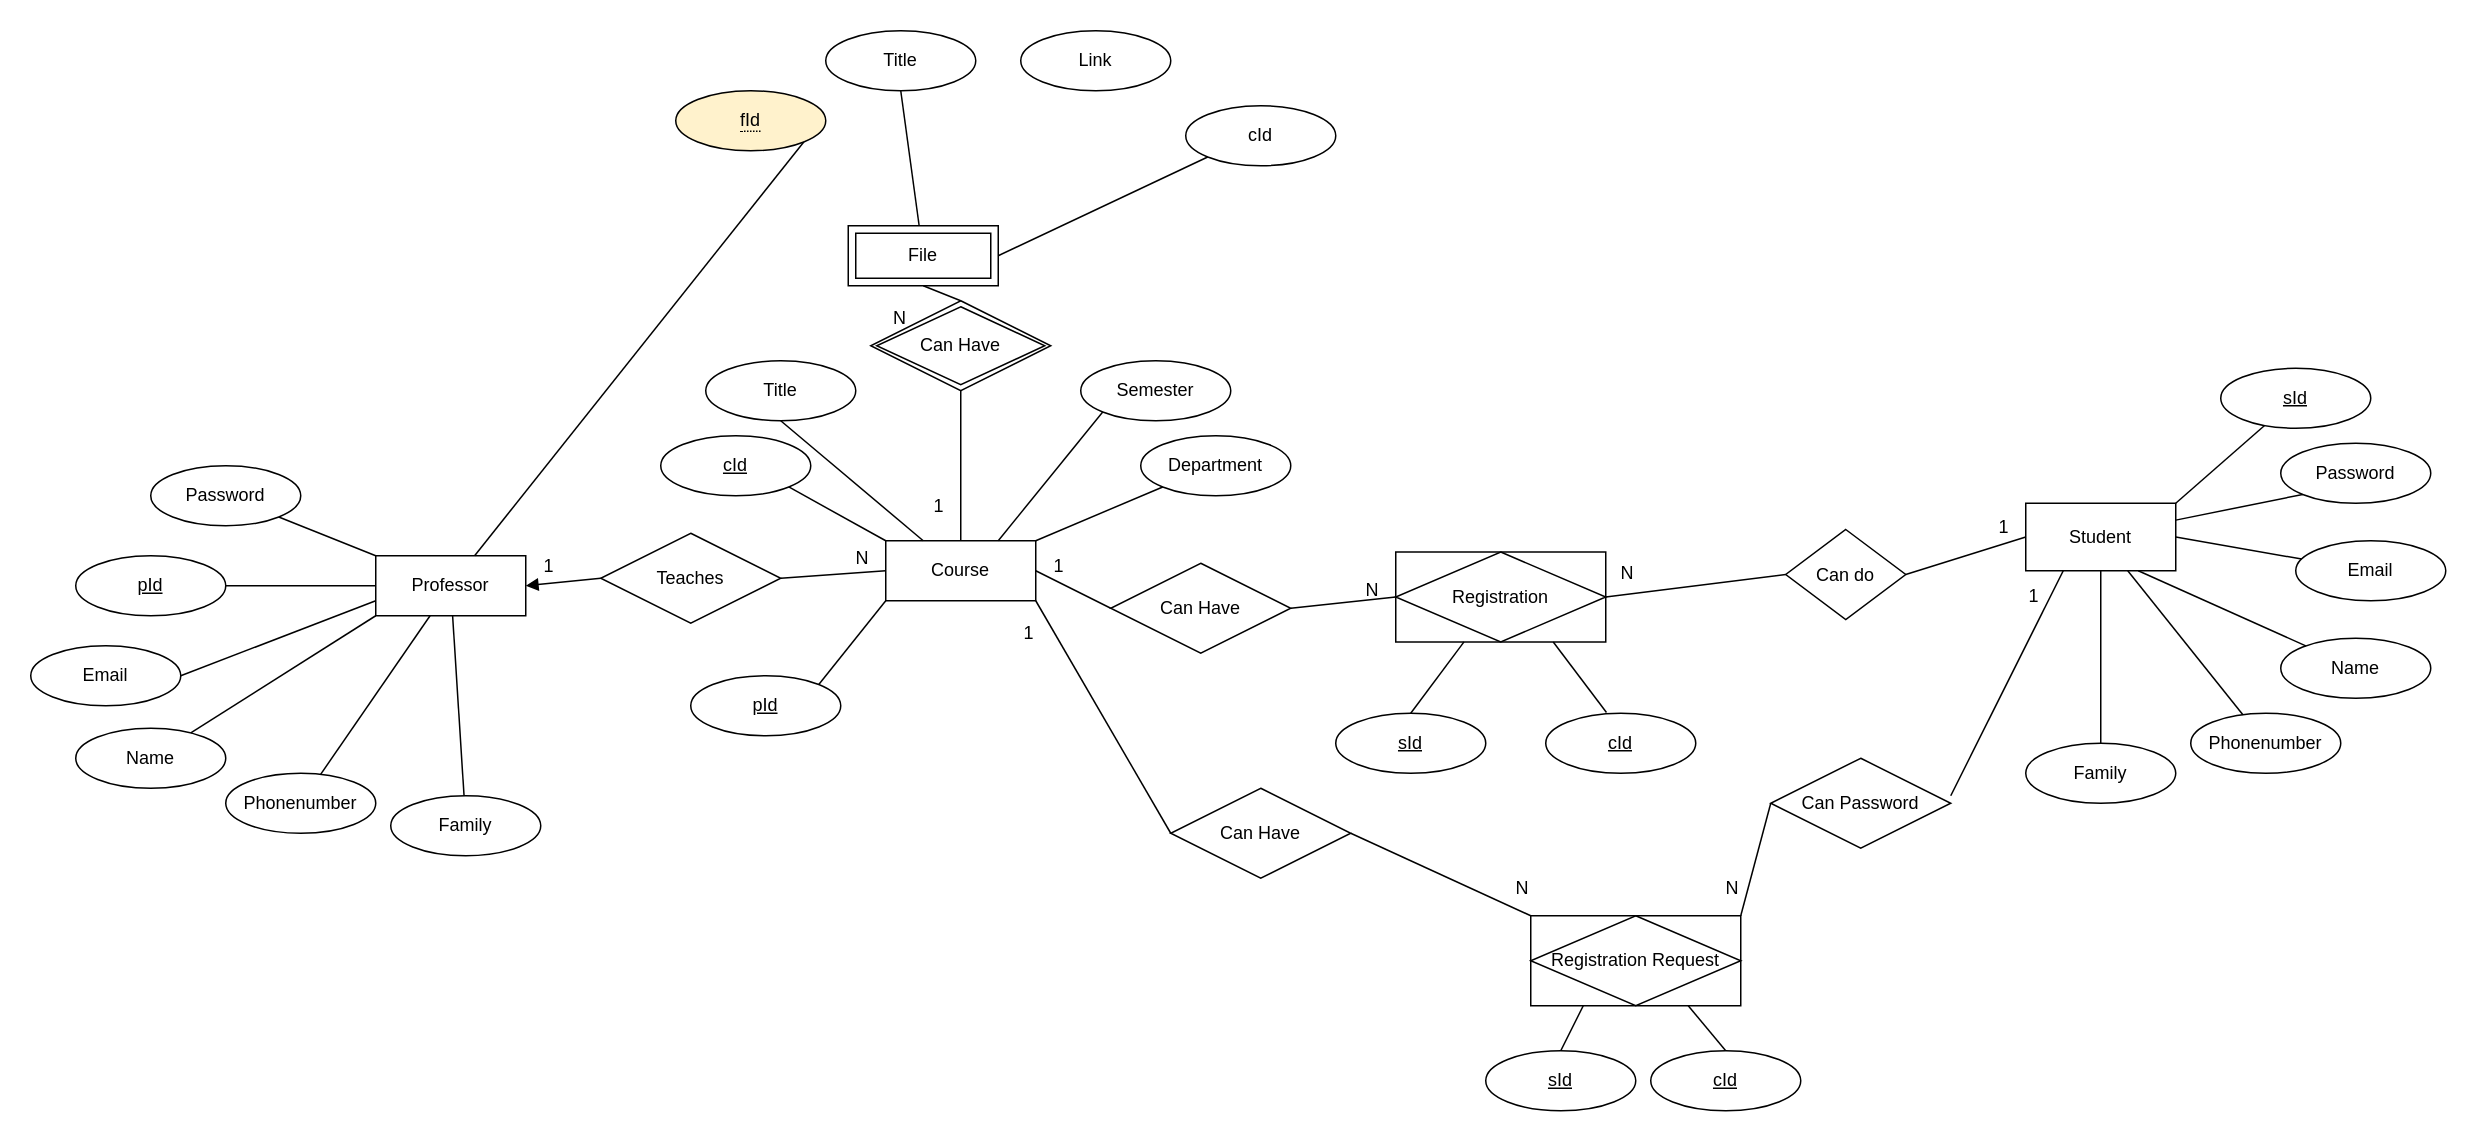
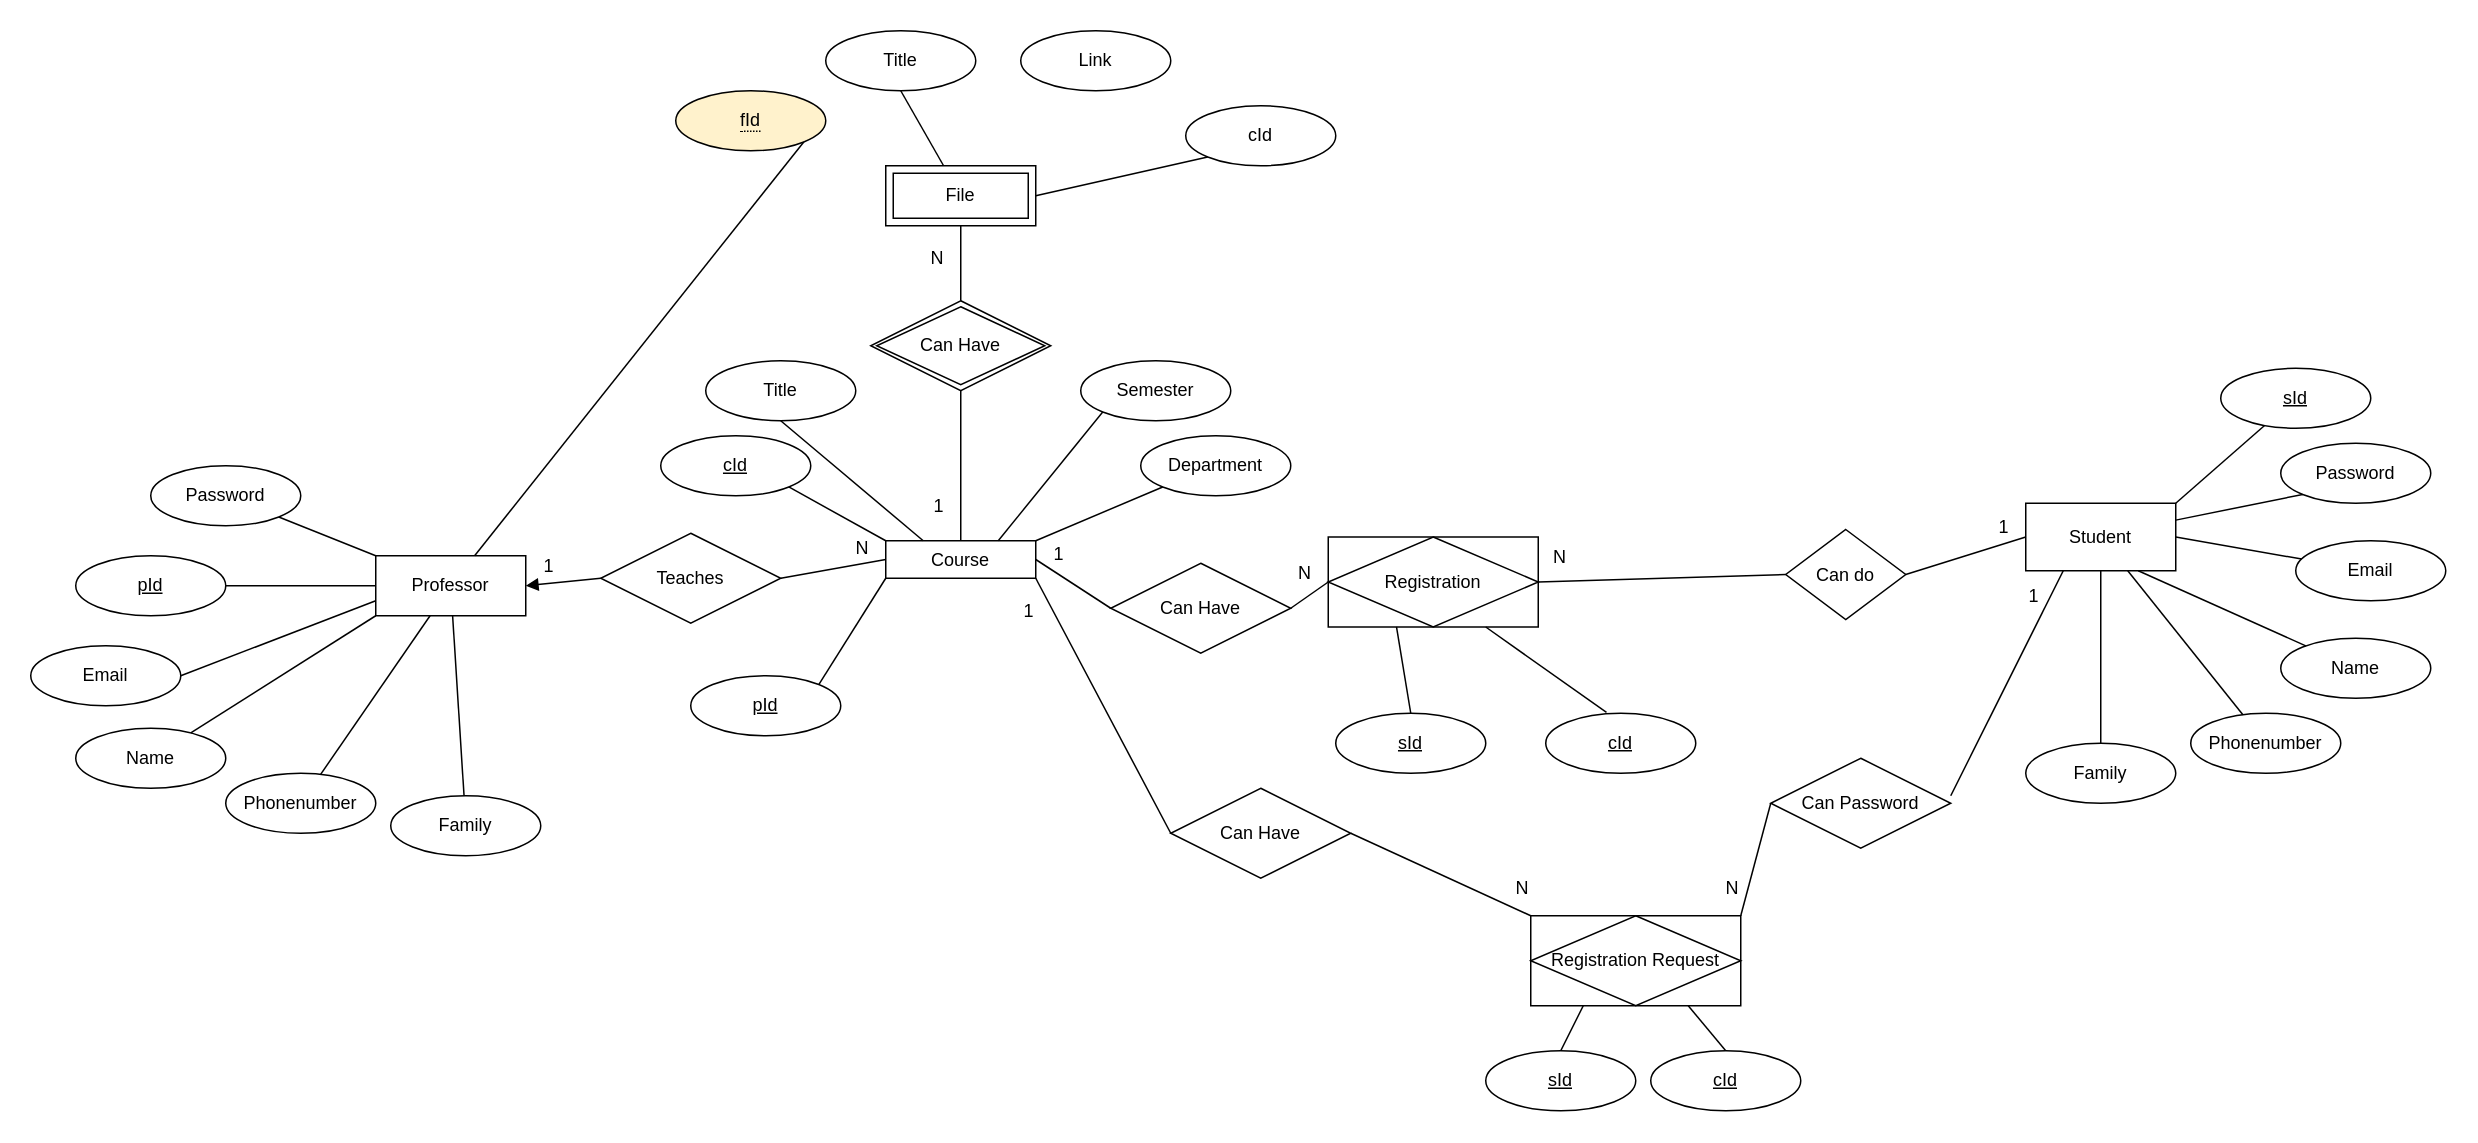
- <mxCell id="42" value="File" style="shape=ext;margin=3;double=1;whiteSpace=wrap;html=1;align=center;" parent="1" vertex="1"><mxGeometry x="565" y="150" width="100" height="40" as="geometry" /></mxCell>
+ <mxCell id="42" value="File" style="shape=ext;margin=3;double=1;whiteSpace=wrap;html=1;align=center;" parent="1" vertex="1"><mxGeometry x="590" y="110" width="100" height="40" as="geometry" /></mxCell>
- <mxCell id="28" value="Course" style="whiteSpace=wrap;html=1;align=center;" parent="1" vertex="1"><mxGeometry x="590" y="360" width="100" height="40" as="geometry" /></mxCell>
+ <mxCell id="28" value="Course" style="whiteSpace=wrap;html=1;align=center;" parent="1" vertex="1"><mxGeometry x="590" y="360" width="100" height="25" as="geometry" /></mxCell>
- <mxCell id="58" value="Registration" style="shape=associativeEntity;whiteSpace=wrap;html=1;align=center;" parent="1" vertex="1"><mxGeometry x="930" y="367.5" width="140" height="60" as="geometry" /></mxCell>
+ <mxCell id="58" value="Registration" style="shape=associativeEntity;whiteSpace=wrap;html=1;align=center;" parent="1" vertex="1"><mxGeometry x="885" y="357.5" width="140" height="60" as="geometry" /></mxCell>
